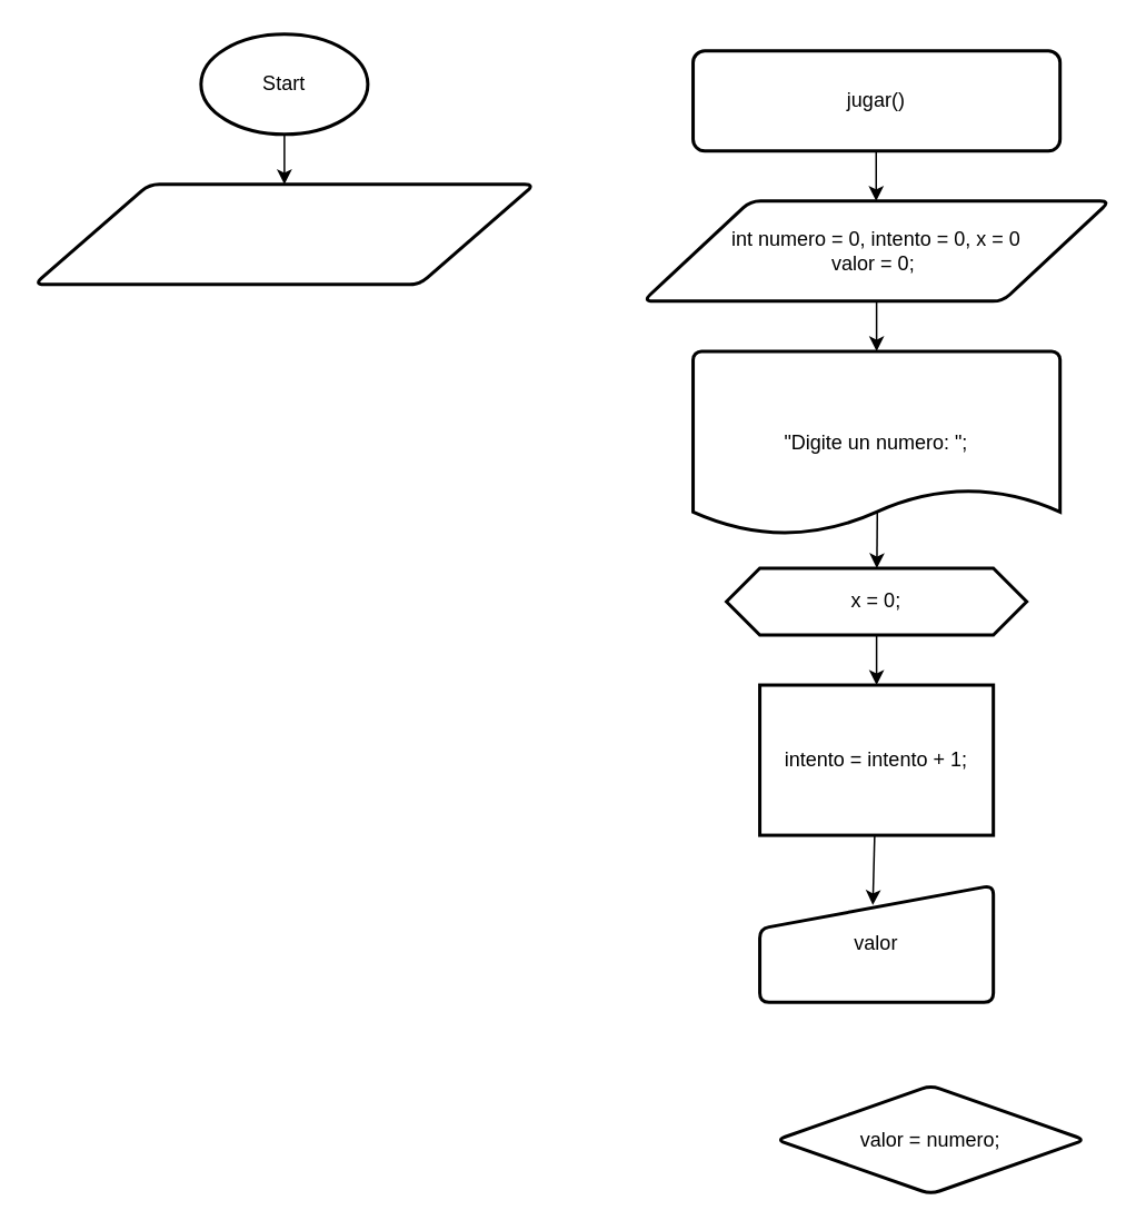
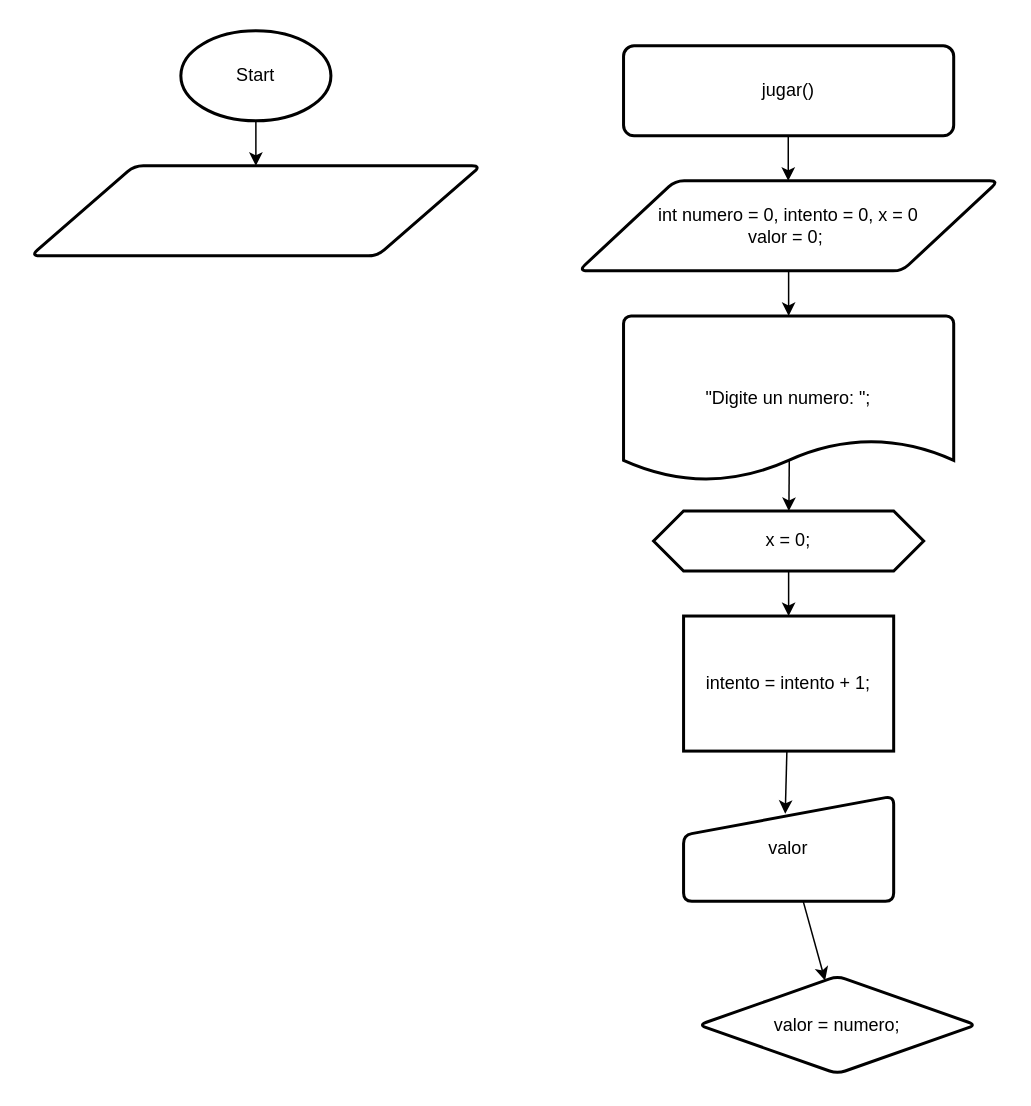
+ <mxCell id="14" value="" style="edgeStyle=none;html=1;" edge="1" parent="1" source="15" target="17"><mxGeometry relative="1" as="geometry" /></mxCell>
